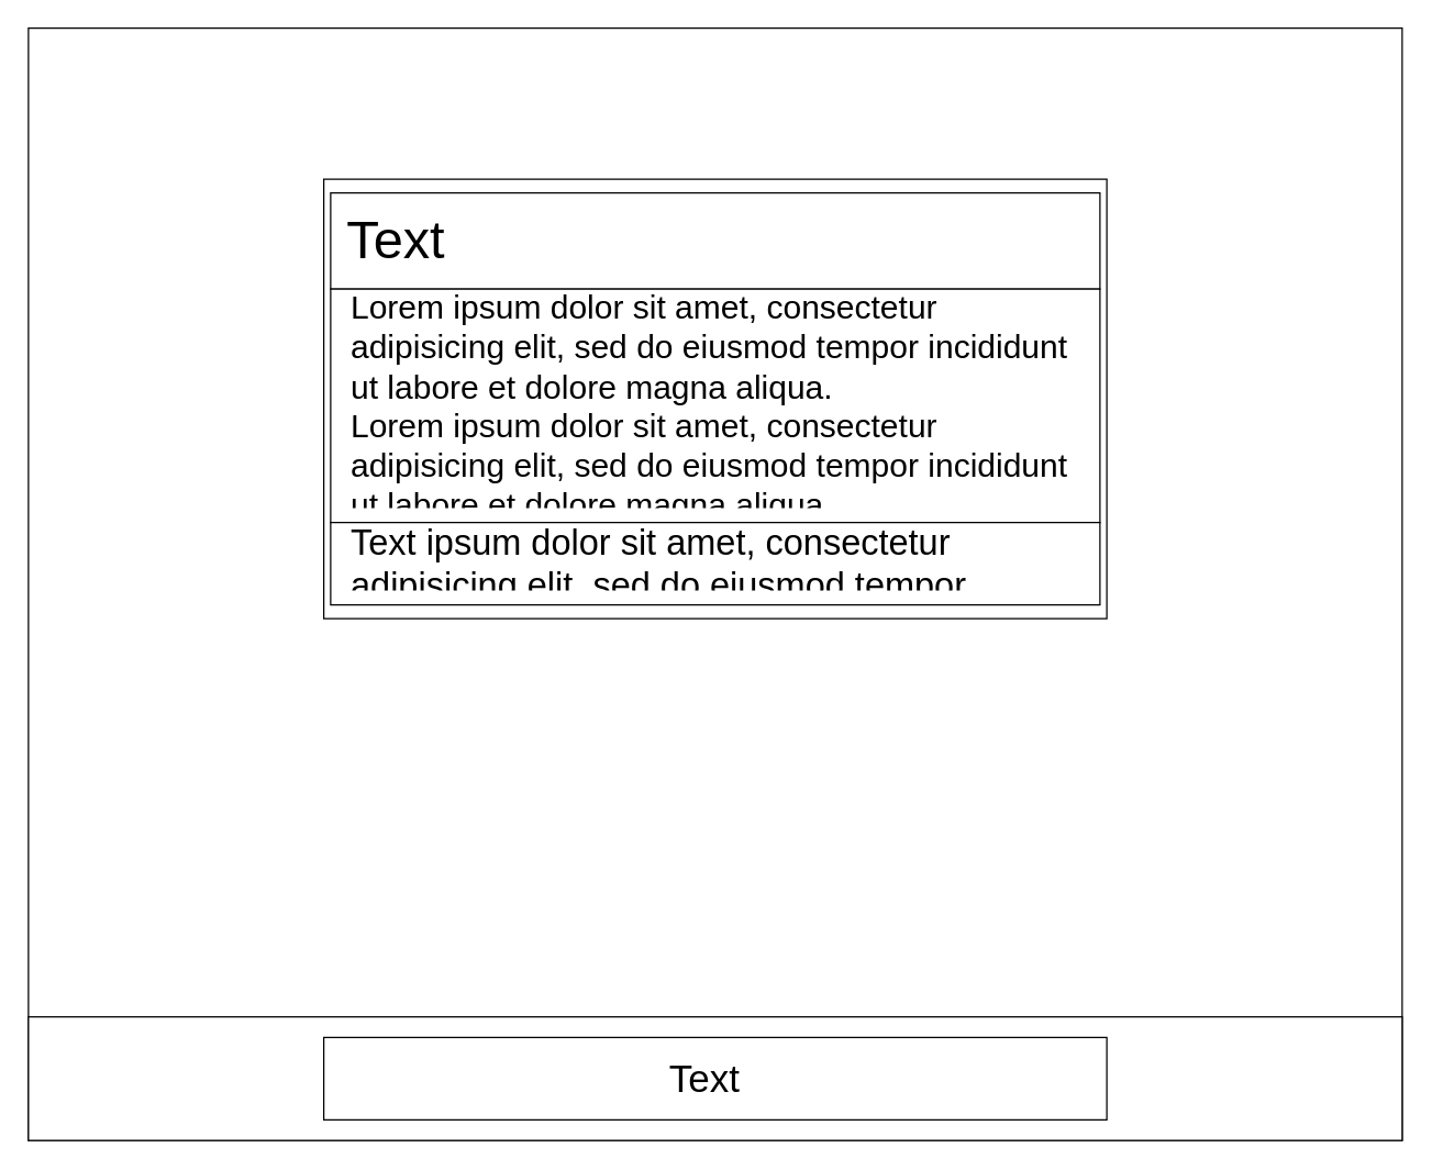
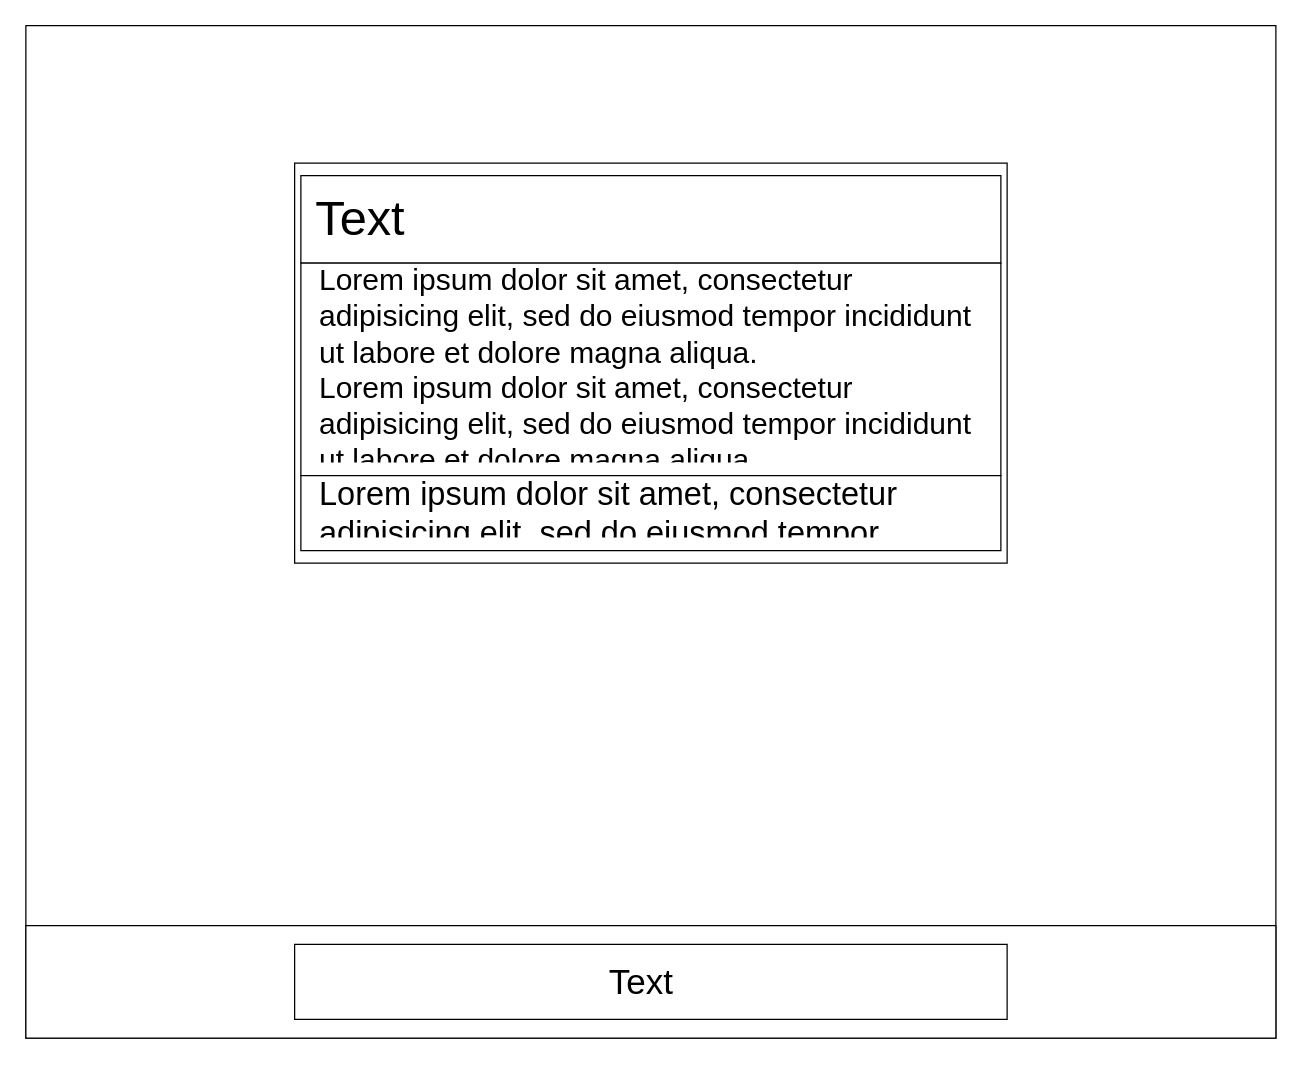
- <mxCell id="12" value="Text ipsum dolor sit amet, consectetur adipisicing elit, sed do eiusmod tempor incididunt ut labore et dolore magna aliqua.&#10;" style="text;strokeColor=none;fillColor=none;spacing=5;spacingTop=-20;whiteSpace=wrap;overflow=hidden;rounded=0;fontSize=26;" parent="1" vertex="1"><mxGeometry x="250" y="390" width="540" height="40" as="geometry" /></mxCell>
+ <mxCell id="12" value="Lorem ipsum dolor sit amet, consectetur adipisicing elit, sed do eiusmod tempor incididunt ut labore et dolore magna aliqua.&#10;" style="text;strokeColor=none;fillColor=none;spacing=5;spacingTop=-20;whiteSpace=wrap;overflow=hidden;rounded=0;fontSize=26;" parent="1" vertex="1"><mxGeometry x="250" y="390" width="540" height="40" as="geometry" /></mxCell>
